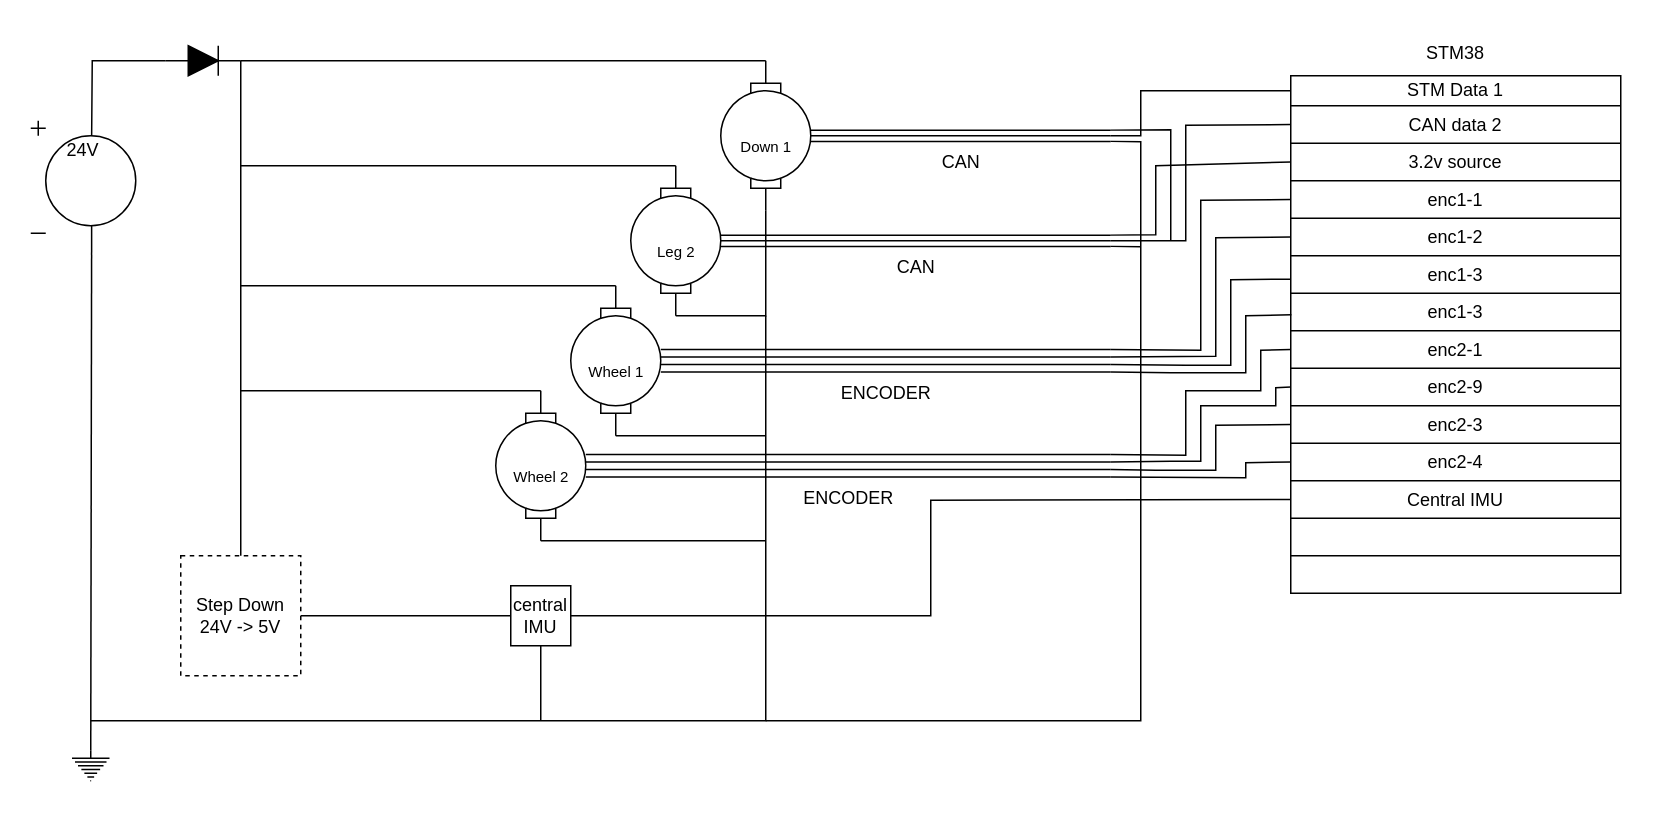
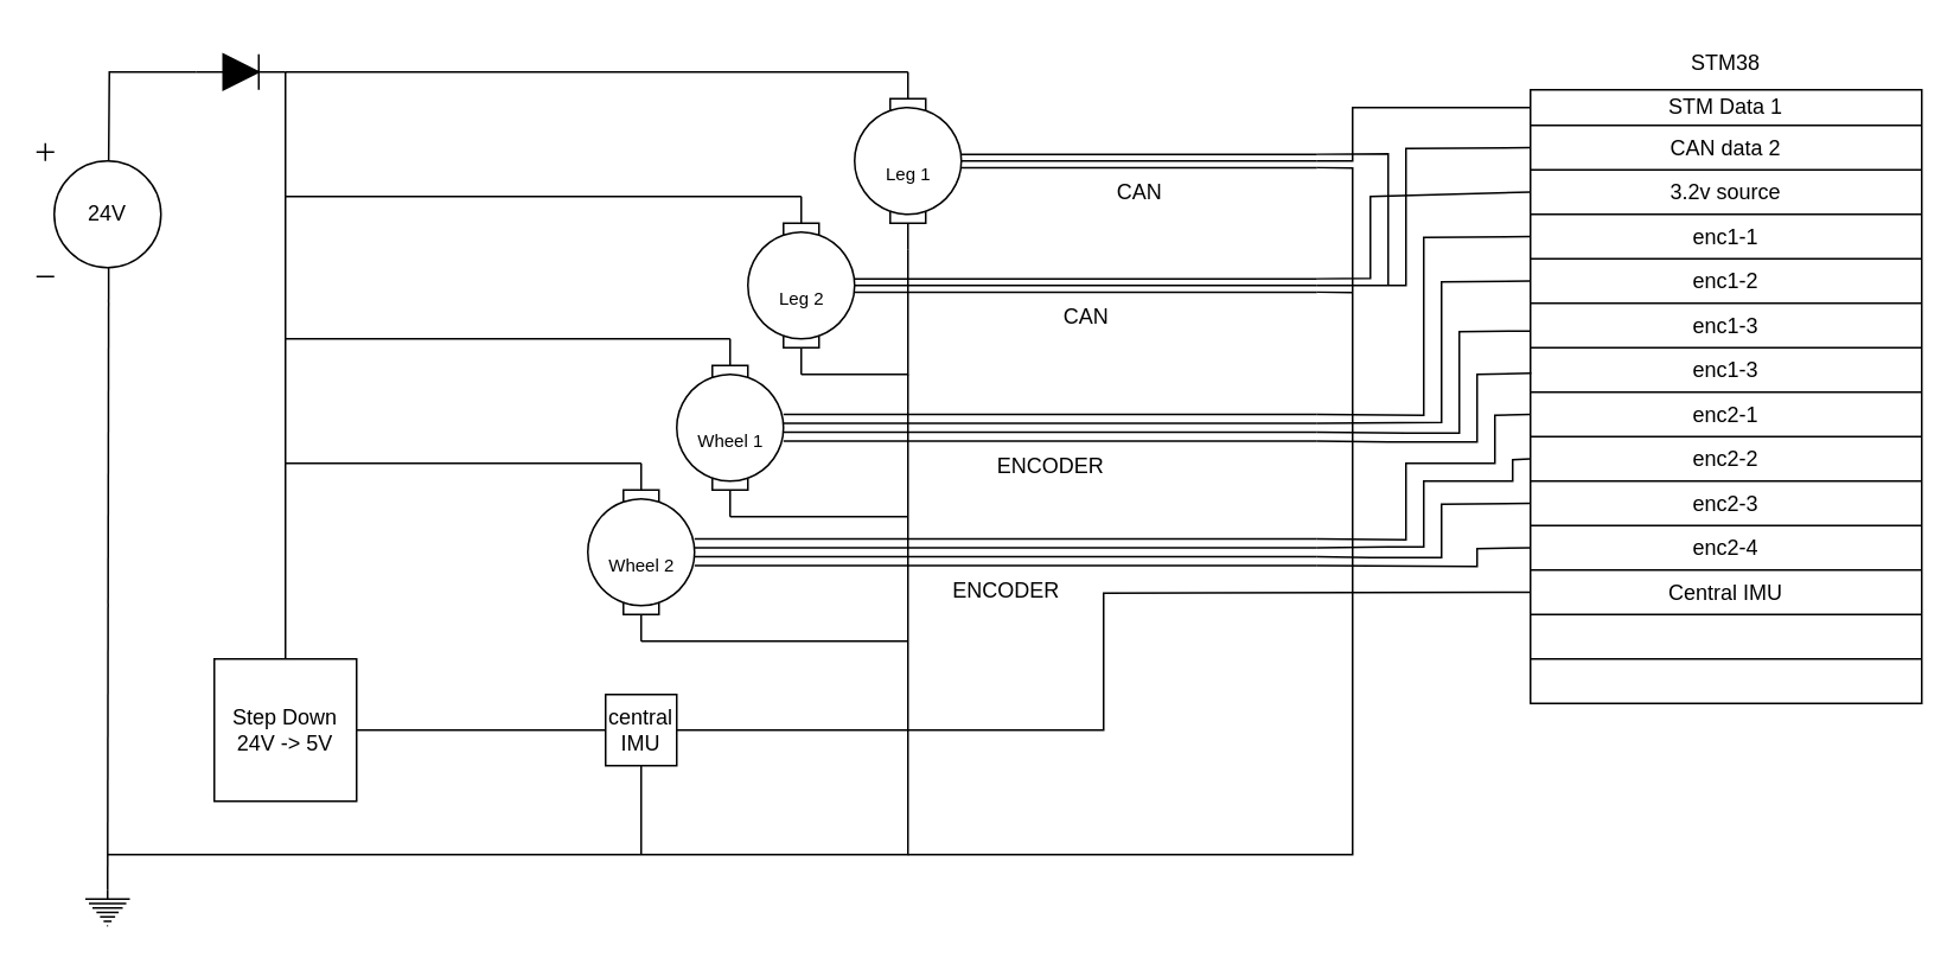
- <mxCell id="2" value="&lt;font style=&quot;font-size: 10px;&quot;&gt;Down 1&lt;/font&gt;" style="shape=mxgraph.electrical.electro-mechanical.motor_2;html=1;shadow=0;dashed=0;align=center;fontSize=30;strokeWidth=1;direction=south;" vertex="1" parent="1"><mxGeometry x="480" y="40" width="60" height="100" as="geometry" /></mxCell>
+ <mxCell id="2" value="&lt;font style=&quot;font-size: 10px;&quot;&gt;Leg 1&lt;/font&gt;" style="shape=mxgraph.electrical.electro-mechanical.motor_2;html=1;shadow=0;dashed=0;align=center;fontSize=30;strokeWidth=1;direction=south;" vertex="1" parent="1"><mxGeometry x="480" y="40" width="60" height="100" as="geometry" /></mxCell>
- <mxCell id="7" value="24V" style="text;html=1;strokeColor=none;fillColor=none;align=center;verticalAlign=middle;whiteSpace=wrap;rounded=0;" vertex="1" parent="1"><mxGeometry x="25" y="85" width="60" height="30" as="geometry" /></mxCell>
+ <mxCell id="7" value="24V" style="text;html=1;strokeColor=none;fillColor=none;align=center;verticalAlign=middle;whiteSpace=wrap;rounded=0;" vertex="1" parent="1"><mxGeometry x="30" y="105" width="60" height="30" as="geometry" /></mxCell>
- <mxCell id="49" value="enc2-9" style="shape=partialRectangle;html=1;whiteSpace=wrap;connectable=0;strokeColor=inherit;overflow=hidden;fillColor=none;top=0;left=0;bottom=0;right=0;pointerEvents=1;" vertex="1" parent="48"><mxGeometry width="220" height="25" as="geometry"><mxRectangle width="220" height="25" as="alternateBounds" /></mxGeometry></mxCell>
+ <mxCell id="49" value="enc2-2" style="shape=partialRectangle;html=1;whiteSpace=wrap;connectable=0;strokeColor=inherit;overflow=hidden;fillColor=none;top=0;left=0;bottom=0;right=0;pointerEvents=1;" vertex="1" parent="48"><mxGeometry width="220" height="25" as="geometry"><mxRectangle width="220" height="25" as="alternateBounds" /></mxGeometry></mxCell>
- <mxCell id="25" value="Step Down 24V -&amp;gt; 5V" style="whiteSpace=wrap;html=1;aspect=fixed;dashed=1;" vertex="1" parent="1"><mxGeometry x="120" y="370" width="80" height="80" as="geometry" /></mxCell>
+ <mxCell id="25" value="Step Down 24V -&amp;gt; 5V" style="whiteSpace=wrap;html=1;aspect=fixed;" vertex="1" parent="1"><mxGeometry x="120" y="370" width="80" height="80" as="geometry" /></mxCell>
